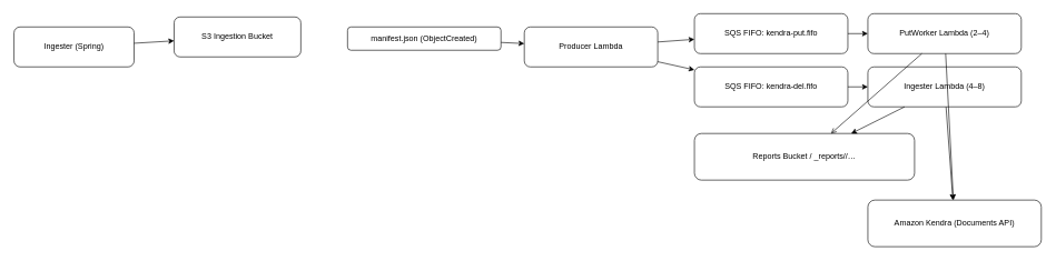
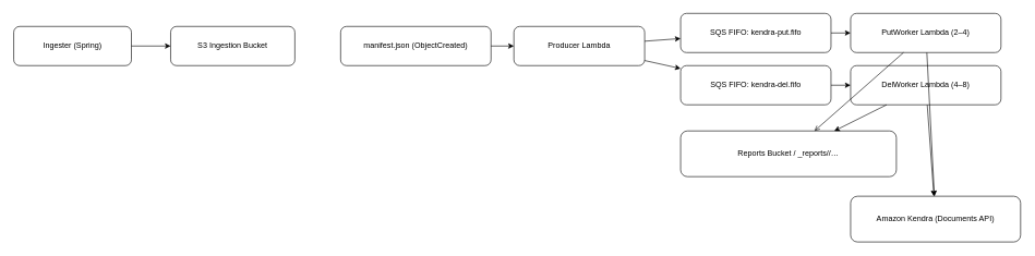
- <mxCell id="3" value="S3 Ingestion Bucket" style="shape=rectangle;rounded=1;whiteSpace=wrap;html=1;" vertex="1" parent="1"><mxGeometry x="260" y="25" width="190" height="60" as="geometry" /></mxCell>
+ <mxCell id="3" value="S3 Ingestion Bucket" style="shape=rectangle;rounded=1;whiteSpace=wrap;html=1;" vertex="1" parent="1"><mxGeometry x="260" y="40" width="190" height="60" as="geometry" /></mxCell>
- <mxCell id="4" value="manifest.json (ObjectCreated)" style="shape=rectangle;rounded=1;whiteSpace=wrap;html=1;" vertex="1" parent="1"><mxGeometry x="520" y="40" width="230" height="35" as="geometry" /></mxCell>
+ <mxCell id="4" value="manifest.json (ObjectCreated)" style="shape=rectangle;rounded=1;whiteSpace=wrap;html=1;" vertex="1" parent="1"><mxGeometry x="520" y="40" width="230" height="60" as="geometry" /></mxCell>
- <mxCell id="9" value="Ingester Lambda (4–8)" style="shape=rectangle;rounded=1;whiteSpace=wrap;html=1;" vertex="1" parent="1"><mxGeometry x="1300" y="100" width="230" height="60" as="geometry" /></mxCell>
+ <mxCell id="9" value="DelWorker Lambda (4–8)" style="shape=rectangle;rounded=1;whiteSpace=wrap;html=1;" vertex="1" parent="1"><mxGeometry x="1300" y="100" width="230" height="60" as="geometry" /></mxCell>
